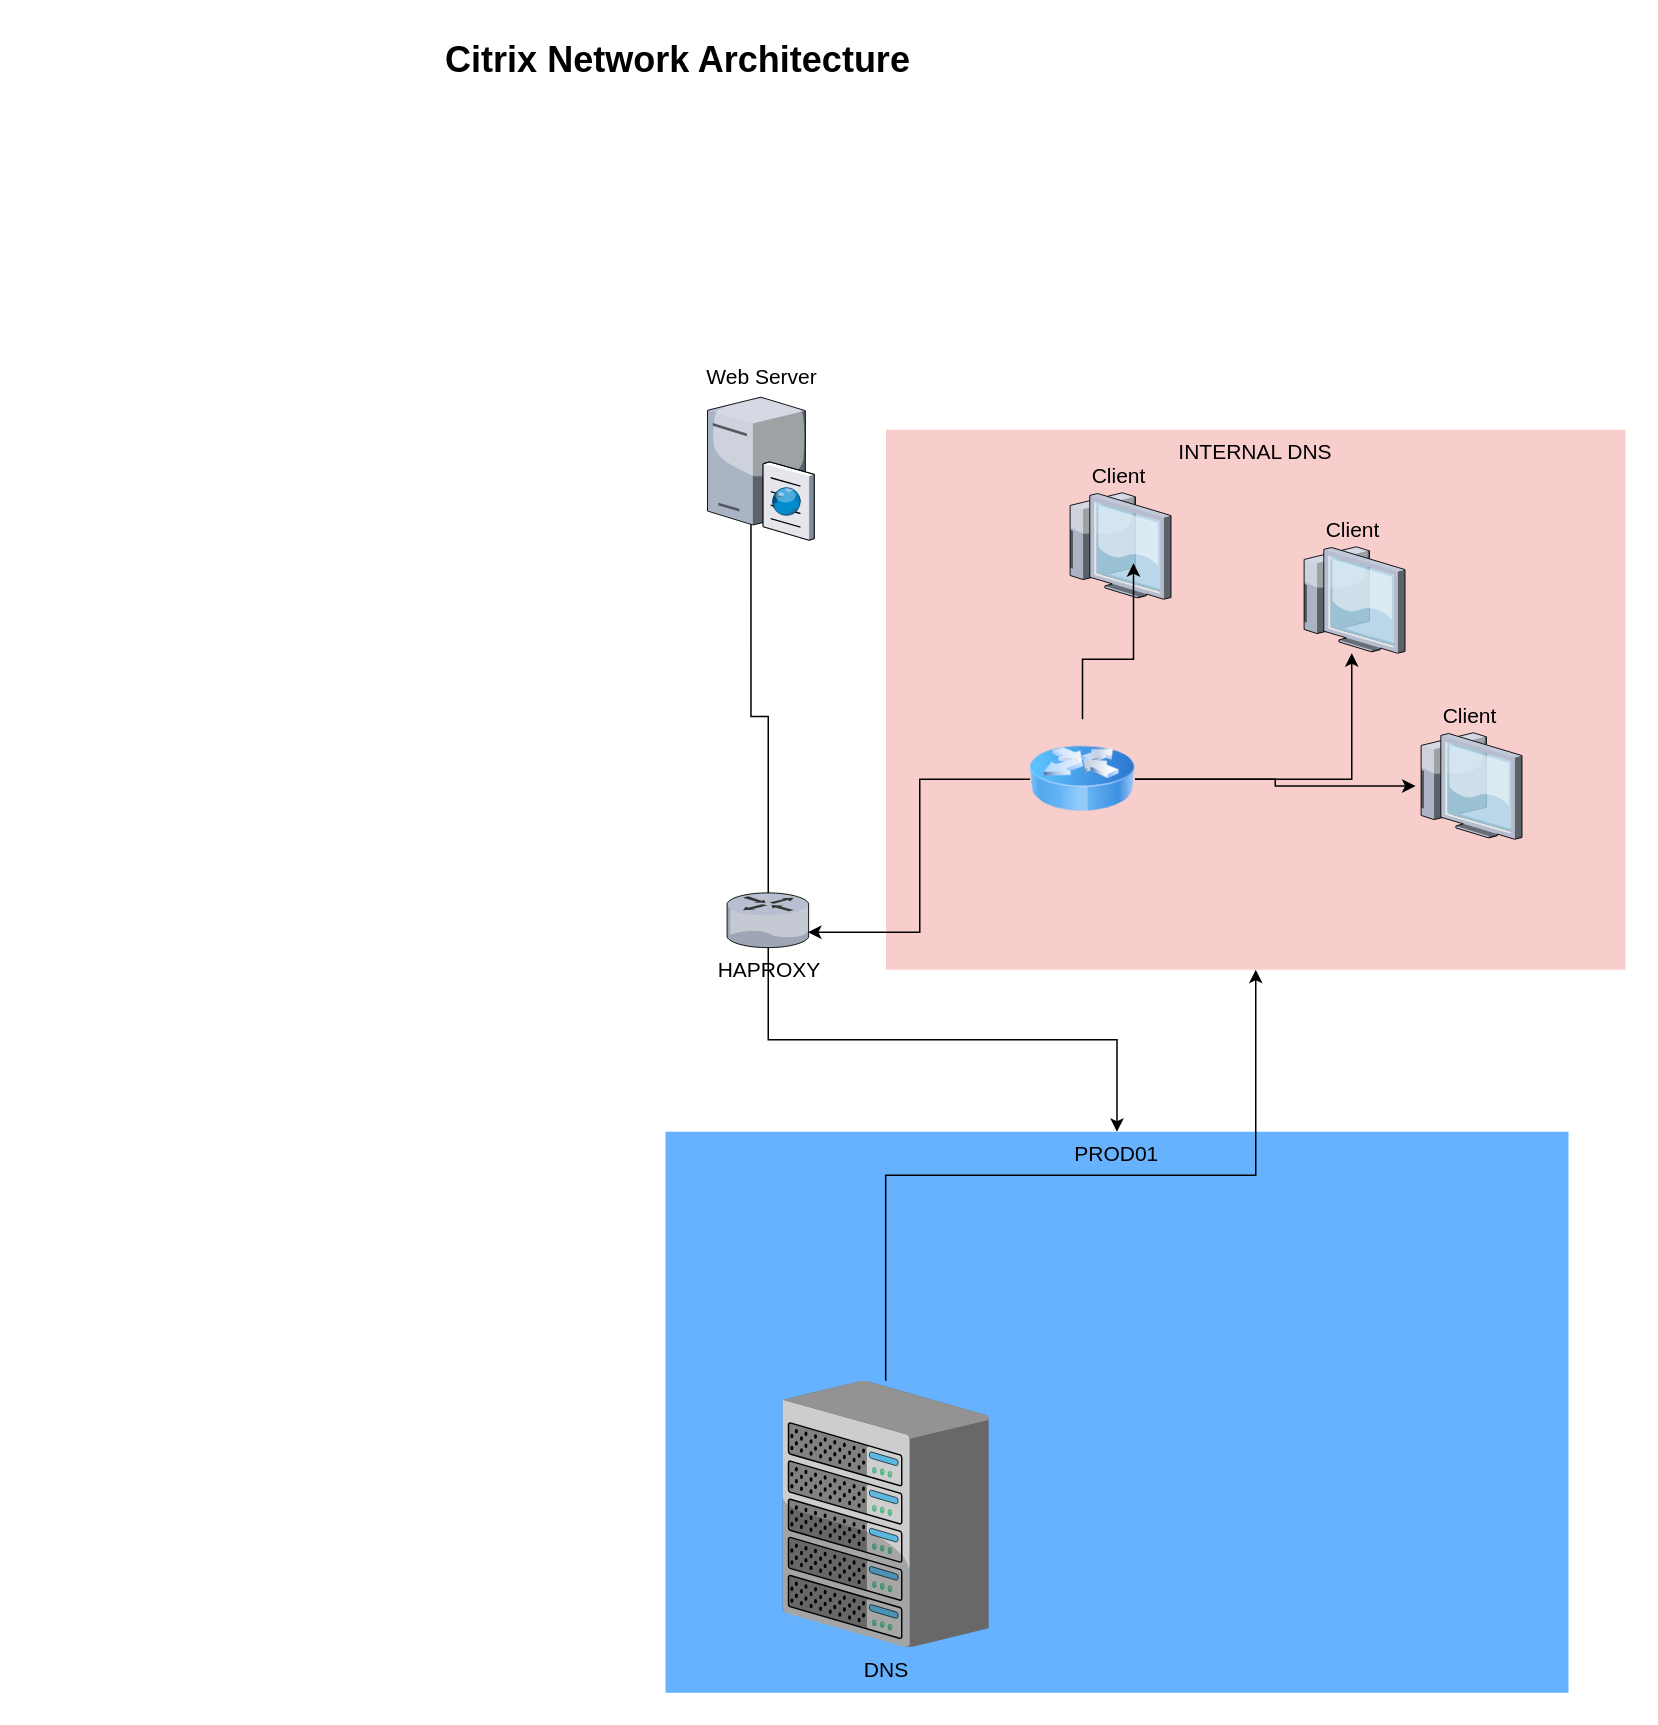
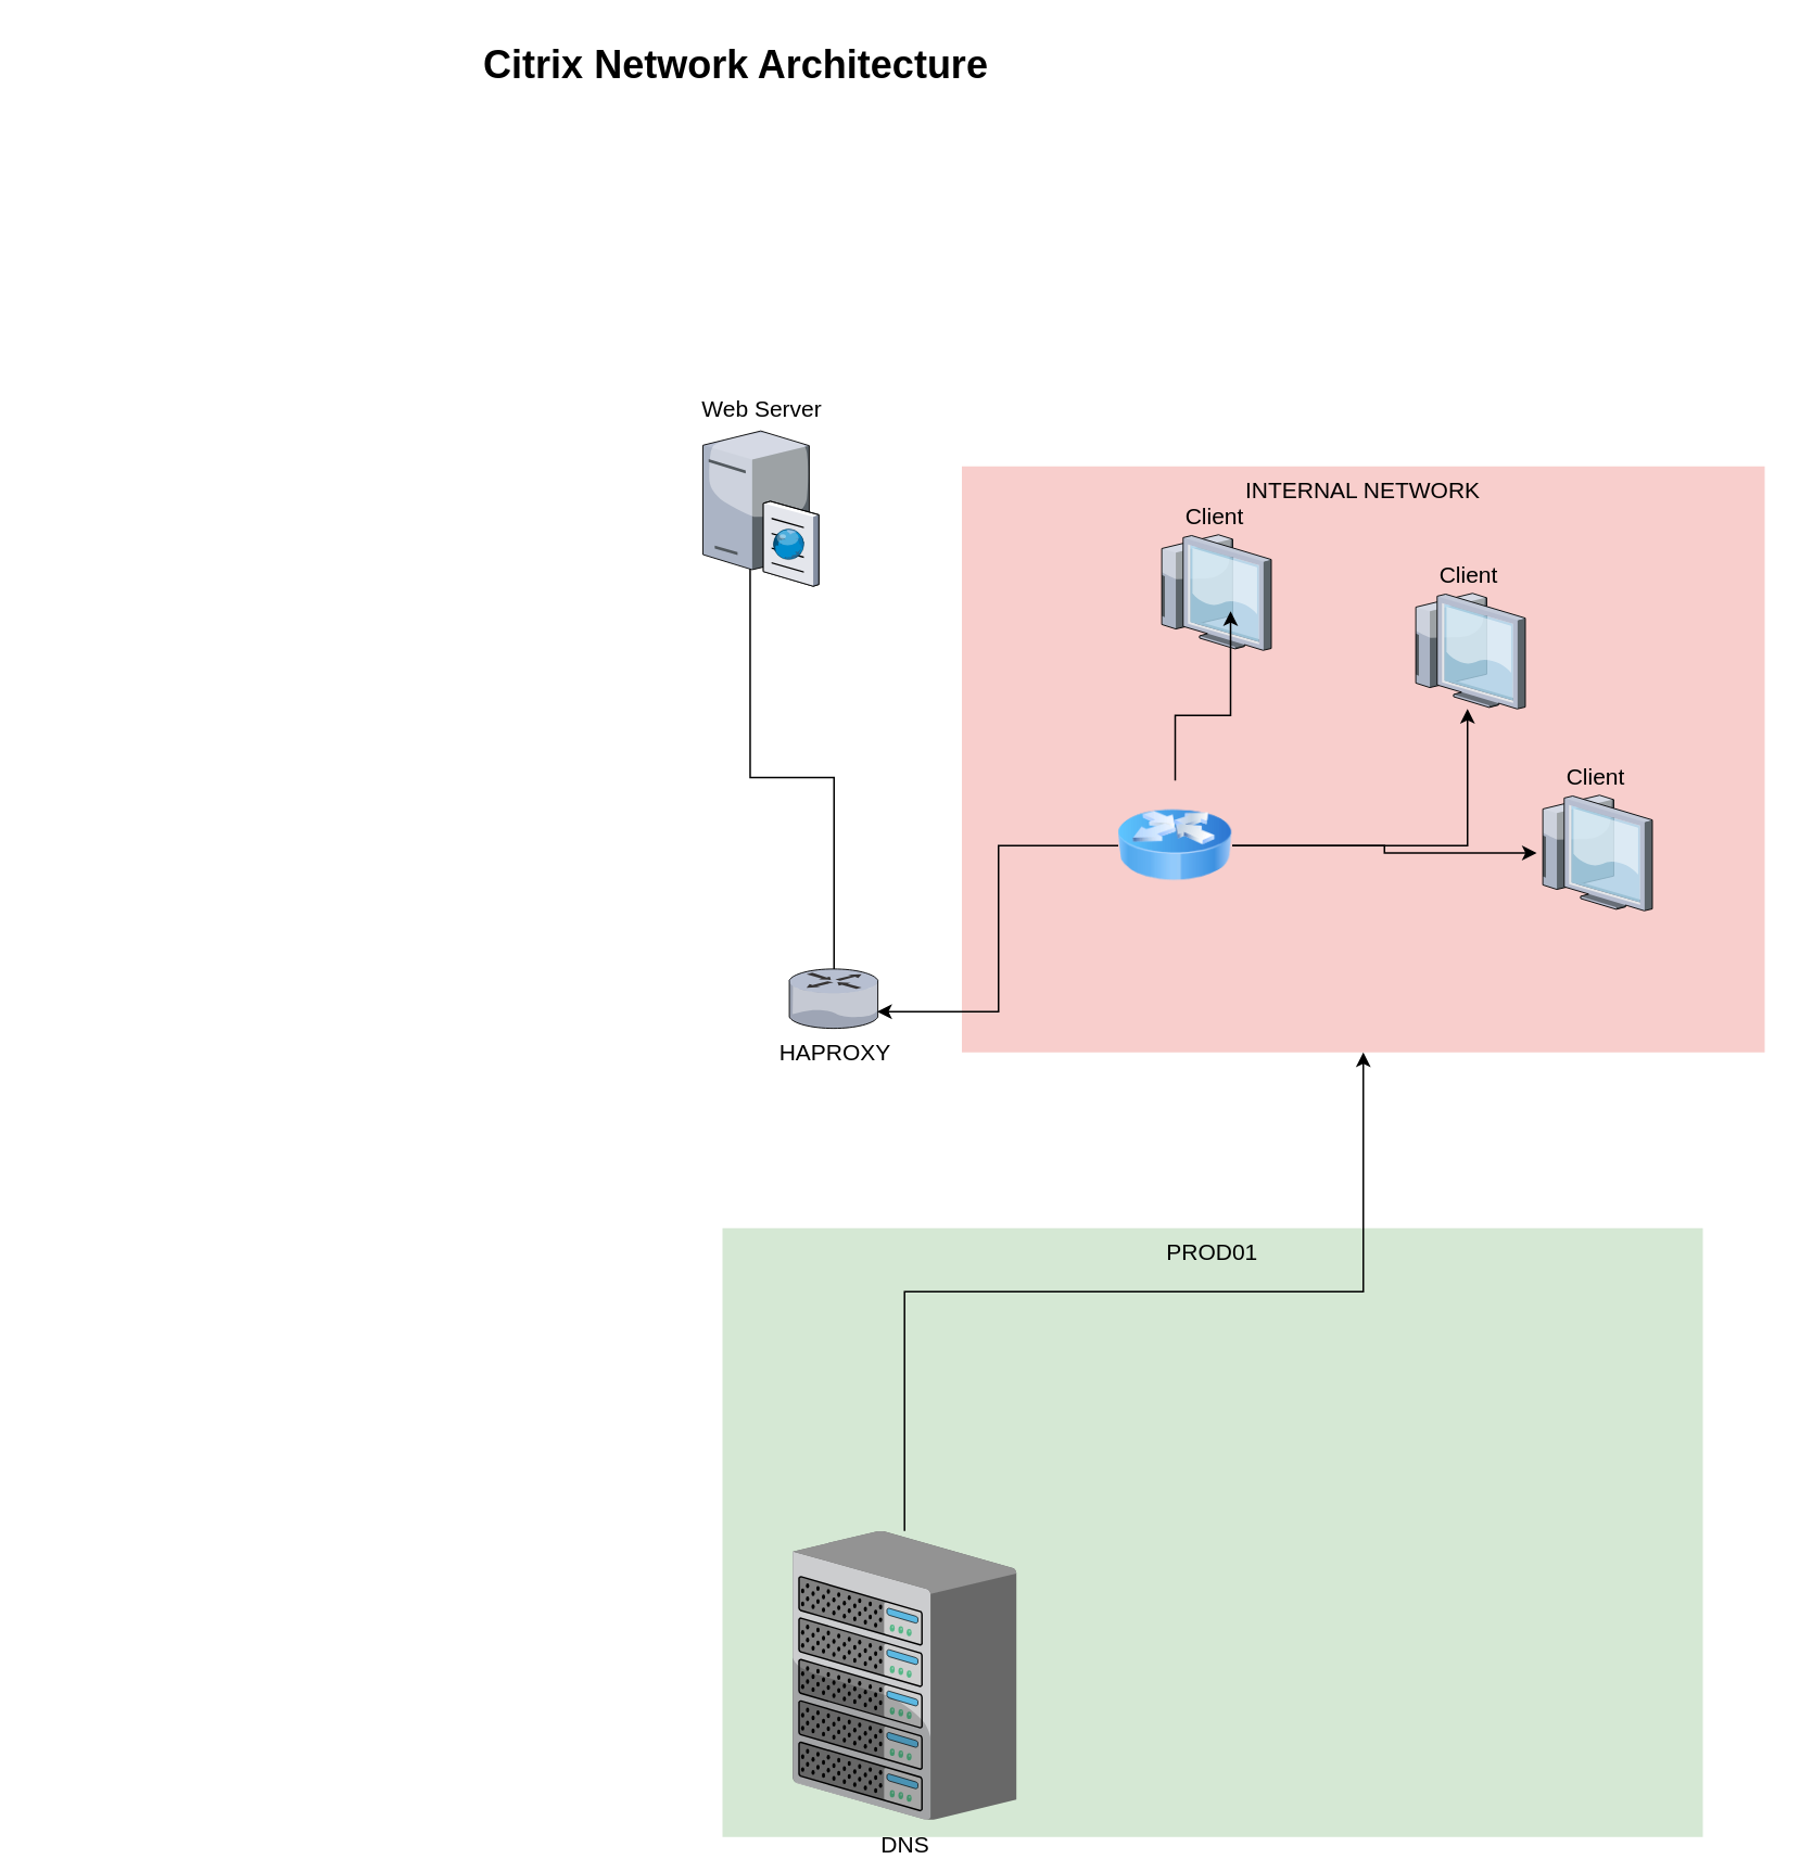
- <mxCell id="2" value="INTERNAL DNS" style="whiteSpace=wrap;html=1;fillColor=#f8cecc;fontSize=14;strokeColor=none;verticalAlign=top;" parent="1" vertex="1"><mxGeometry x="590" y="286" width="493" height="360" as="geometry" /></mxCell>
+ <mxCell id="2" value="INTERNAL NETWORK" style="whiteSpace=wrap;html=1;fillColor=#f8cecc;fontSize=14;strokeColor=none;verticalAlign=top;" parent="1" vertex="1"><mxGeometry x="590" y="286" width="493" height="360" as="geometry" /></mxCell>
- <mxCell id="7" value="Web Server" style="verticalLabelPosition=top;aspect=fixed;html=1;verticalAlign=bottom;strokeColor=none;shape=mxgraph.citrix.cache_server;fillColor=#66B2FF;gradientColor=#0066CC;fontSize=14;labelPosition=center;align=center;" parent="1" vertex="1"><mxGeometry x="471" y="262" width="71" height="97.5" as="geometry" /></mxCell>
+ <mxCell id="7" value="Web Server" style="verticalLabelPosition=top;aspect=fixed;html=1;verticalAlign=bottom;strokeColor=none;shape=mxgraph.citrix.cache_server;fillColor=#66B2FF;gradientColor=#0066CC;fontSize=14;labelPosition=center;align=center;" parent="1" vertex="1"><mxGeometry x="431" y="262" width="71" height="97.5" as="geometry" /></mxCell>
- <mxCell id="4" style="edgeStyle=orthogonalEdgeStyle;rounded=0;orthogonalLoop=1;jettySize=auto;html=1;" edge="1" parent="1" source="6" target="3"><mxGeometry relative="1" as="geometry" /></mxCell>
- <mxCell id="3" value="PROD01" style="whiteSpace=wrap;html=1;fillColor=#66b2ff;fontSize=14;strokeColor=none;verticalAlign=top;" parent="1" vertex="1"><mxGeometry x="443" y="754" width="602" height="374" as="geometry" /></mxCell>
+ <mxCell id="3" value="PROD01" style="whiteSpace=wrap;html=1;fillColor=#d5e8d4;fontSize=14;strokeColor=none;verticalAlign=top;" parent="1" vertex="1"><mxGeometry x="443" y="754" width="602" height="374" as="geometry" /></mxCell>
- <mxCell id="9" value="DNS" style="verticalLabelPosition=bottom;aspect=fixed;html=1;verticalAlign=top;strokeColor=none;shape=mxgraph.citrix.chassis;fillColor=#66B2FF;gradientColor=#0066CC;fontSize=14;" parent="1" vertex="1"><mxGeometry x="521" y="920" width="137.5" height="177.5" as="geometry" /></mxCell>
+ <mxCell id="9" value="DNS" style="verticalLabelPosition=bottom;aspect=fixed;html=1;verticalAlign=top;strokeColor=none;shape=mxgraph.citrix.chassis;fillColor=#66B2FF;gradientColor=#0066CC;fontSize=14;" parent="1" vertex="1"><mxGeometry x="486" y="940" width="137.5" height="177.5" as="geometry" /></mxCell>
